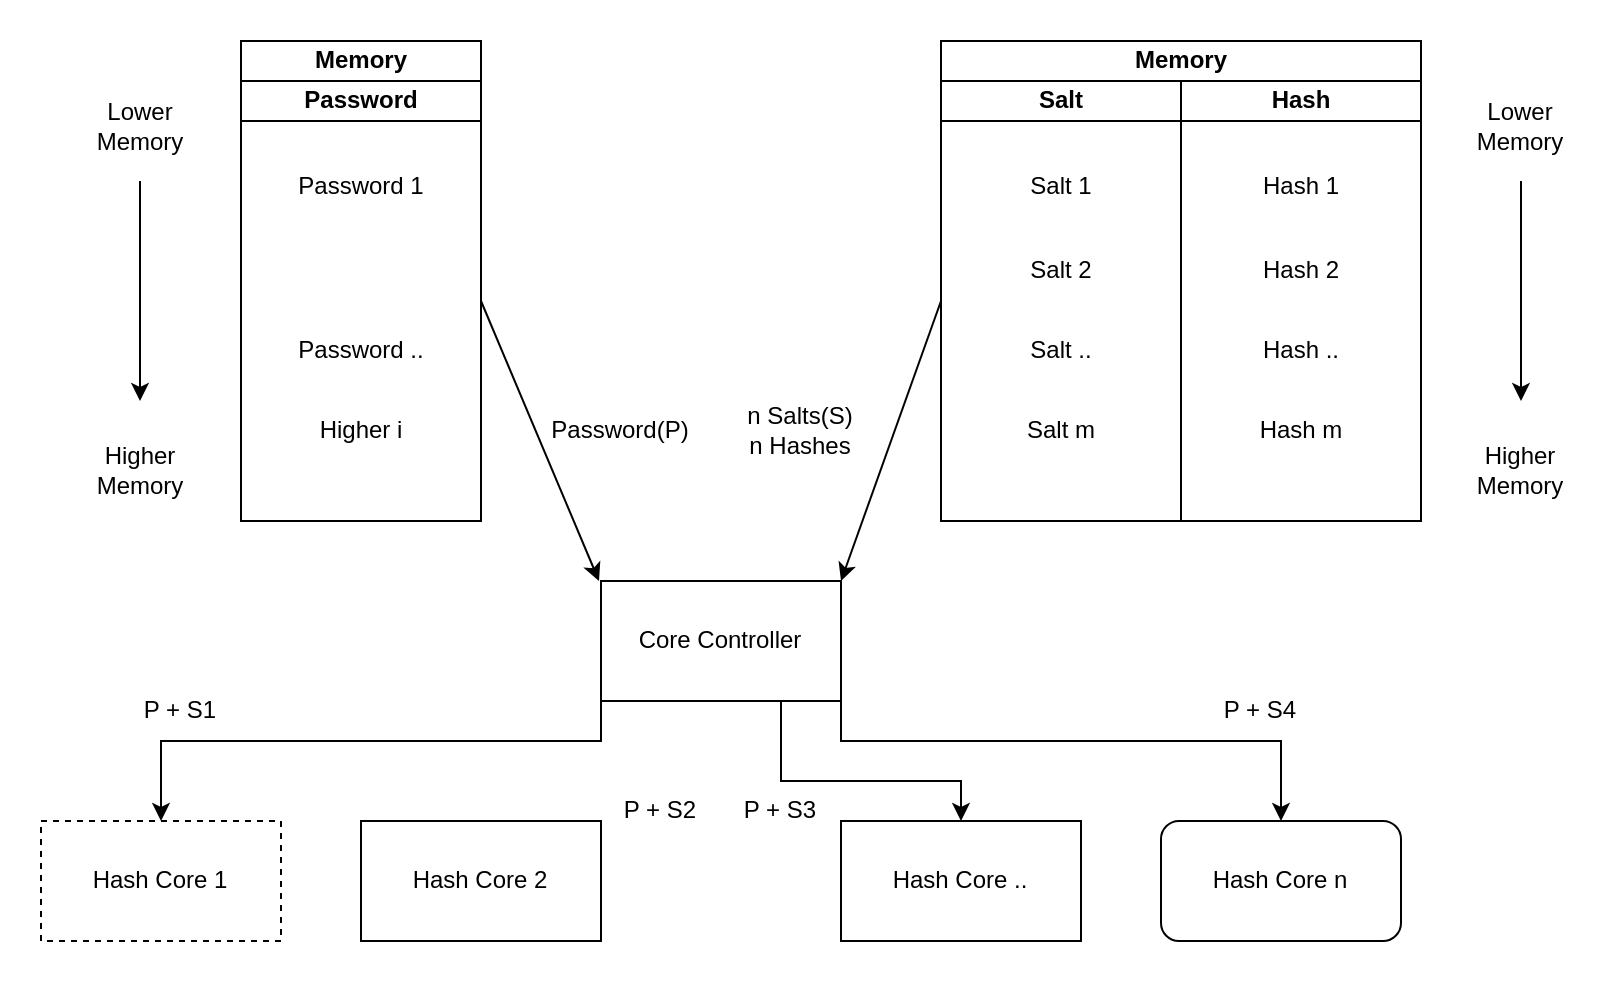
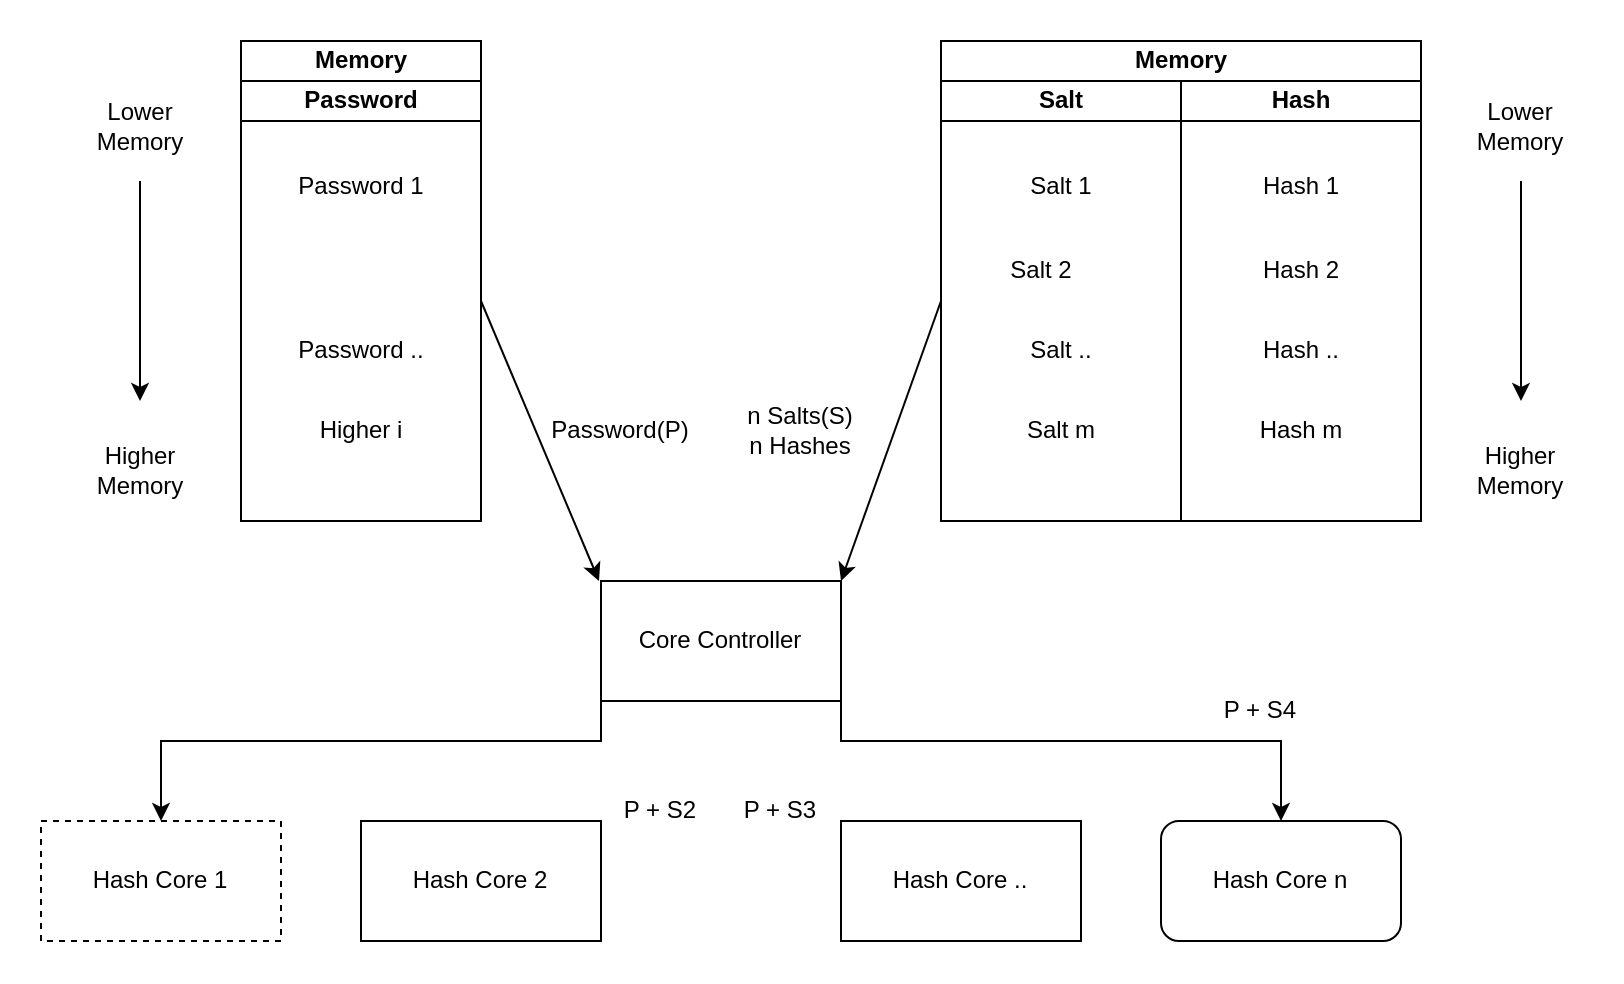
- <mxCell id="14" value="Salt 2" style="text;html=1;align=center;verticalAlign=middle;resizable=0;points=[];autosize=1;strokeColor=none;fillColor=none;" vertex="1" parent="13"><mxGeometry x="35" y="80" width="50" height="30" as="geometry" /></mxCell>
+ <mxCell id="14" value="Salt 2" style="text;html=1;align=center;verticalAlign=middle;resizable=0;points=[];autosize=1;strokeColor=none;fillColor=none;" vertex="1" parent="13"><mxGeometry x="25" y="80" width="50" height="30" as="geometry" /></mxCell>
- <mxCell id="36" value="P + S1" style="text;html=1;strokeColor=none;fillColor=none;align=center;verticalAlign=middle;whiteSpace=wrap;rounded=0;" vertex="1" parent="1"><mxGeometry x="60" y="340" width="60" height="30" as="geometry" /></mxCell>
- <mxCell id="2" style="edgeStyle=orthogonalEdgeStyle;rounded=0;orthogonalLoop=1;jettySize=auto;html=1;exitX=0.75;exitY=1;exitDx=0;exitDy=0;entryX=0.5;entryY=0;entryDx=0;entryDy=0;" edge="1" parent="1" source="5" target="8"><mxGeometry relative="1" as="geometry"><Array as="points"><mxPoint x="390" y="390" /><mxPoint x="480" y="390" /></Array></mxGeometry></mxCell>
